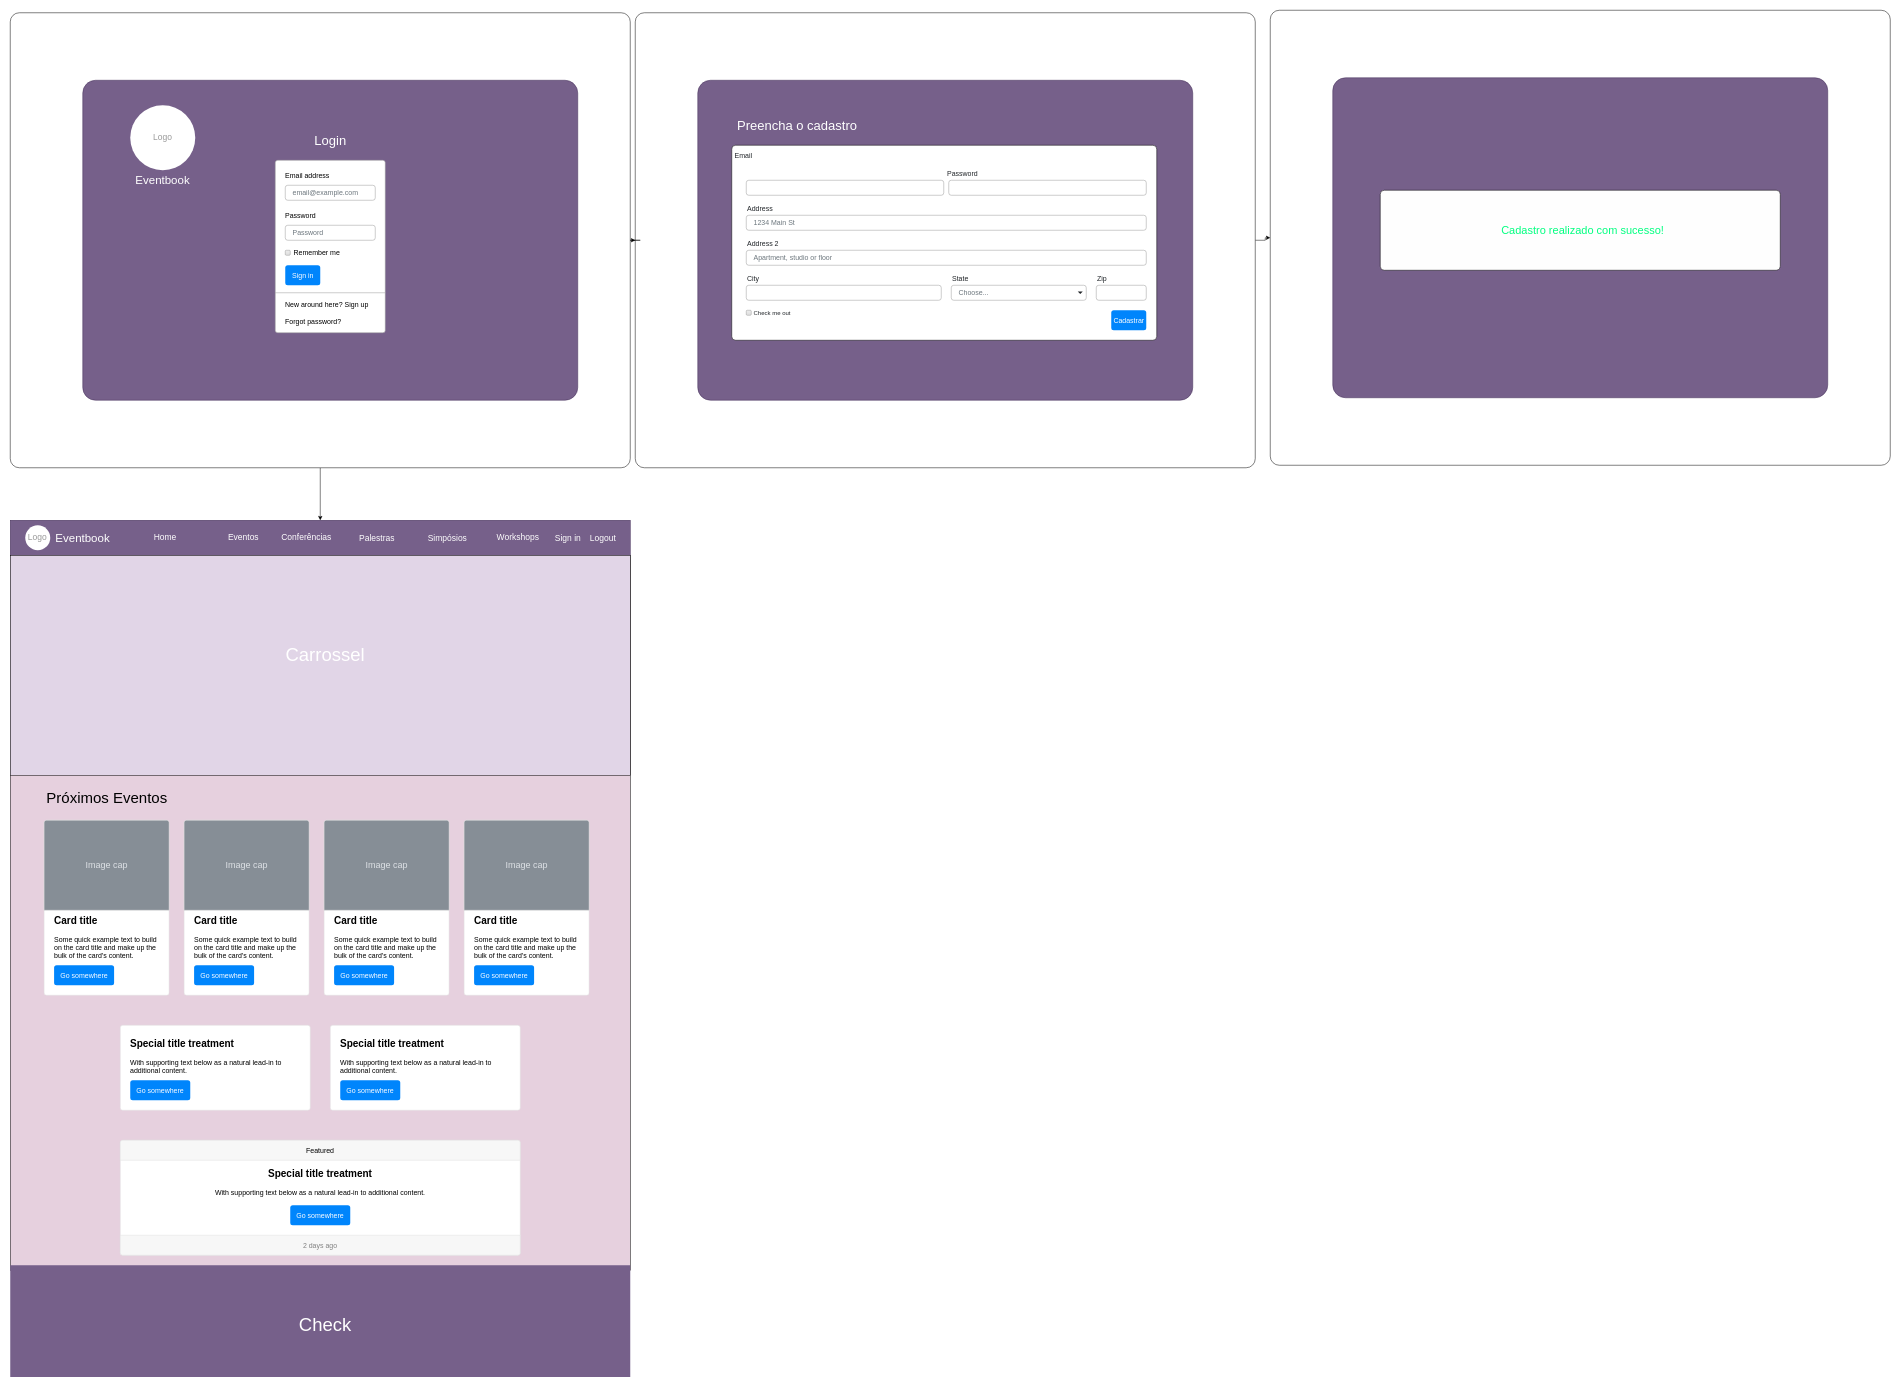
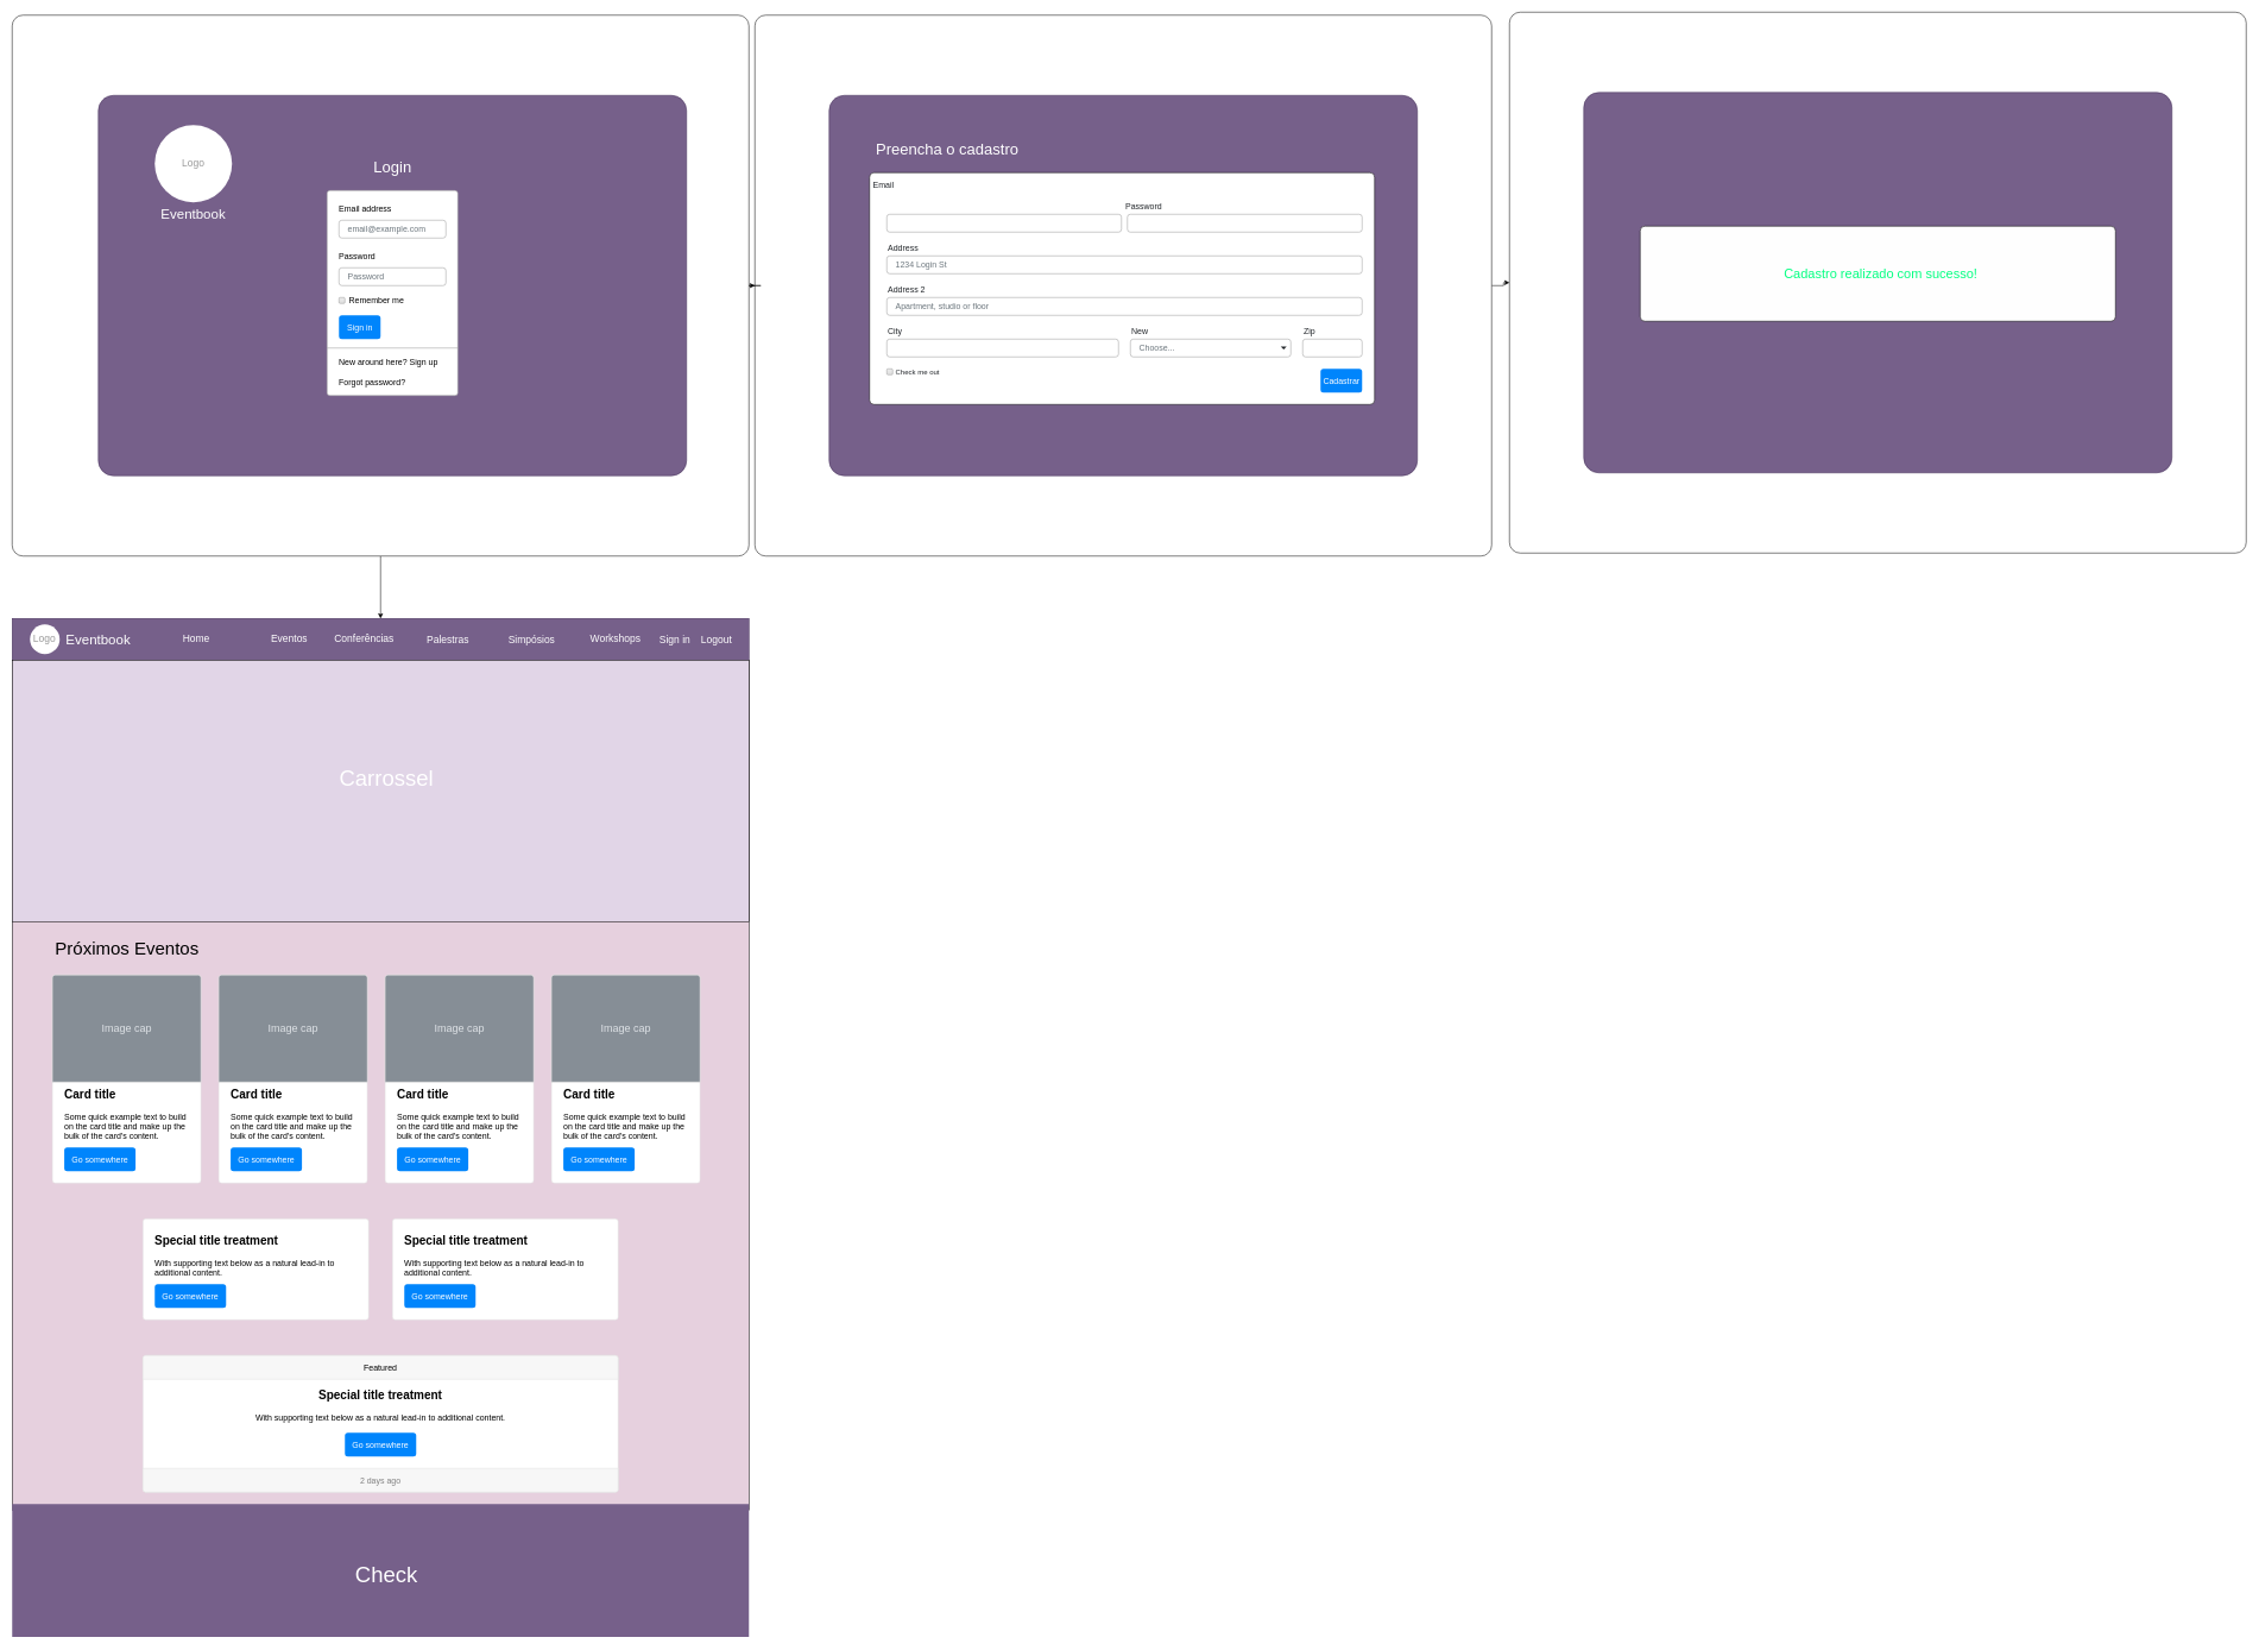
- <mxCell id="34" value="1234 Main St" style="html=1;shadow=0;dashed=0;shape=mxgraph.bootstrap.rrect;rSize=5;fillColor=none;strokeColor=#999999;align=left;spacing=15;fontSize=14;fontColor=#6C767D;rounded=1;" vertex="1" parent="27"><mxGeometry x="29" y="140" width="800" height="30" as="geometry" /></mxCell>
+ <mxCell id="34" value="1234 Login St" style="html=1;shadow=0;dashed=0;shape=mxgraph.bootstrap.rrect;rSize=5;fillColor=none;strokeColor=#999999;align=left;spacing=15;fontSize=14;fontColor=#6C767D;rounded=1;" vertex="1" parent="27"><mxGeometry x="29" y="140" width="800" height="30" as="geometry" /></mxCell>
- <mxCell id="39" value="State" style="fillColor=none;strokeColor=none;align=left;fontSize=14;fontColor=#212529;rounded=1;" vertex="1" parent="27"><mxGeometry x="439" y="250" width="220" height="30" as="geometry" /></mxCell>
+ <mxCell id="39" value="New" style="fillColor=none;strokeColor=none;align=left;fontSize=14;fontColor=#212529;rounded=1;" vertex="1" parent="27"><mxGeometry x="439" y="250" width="220" height="30" as="geometry" /></mxCell>
